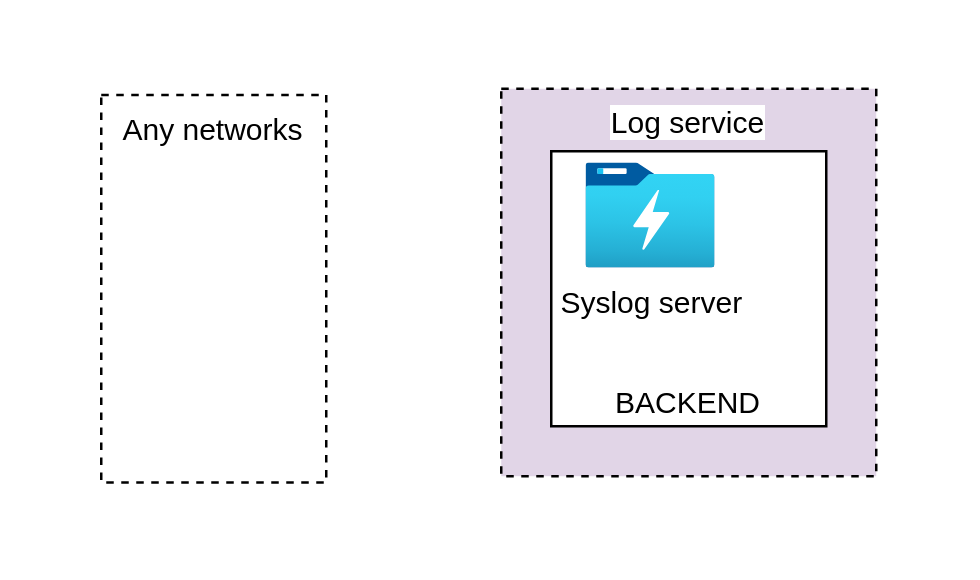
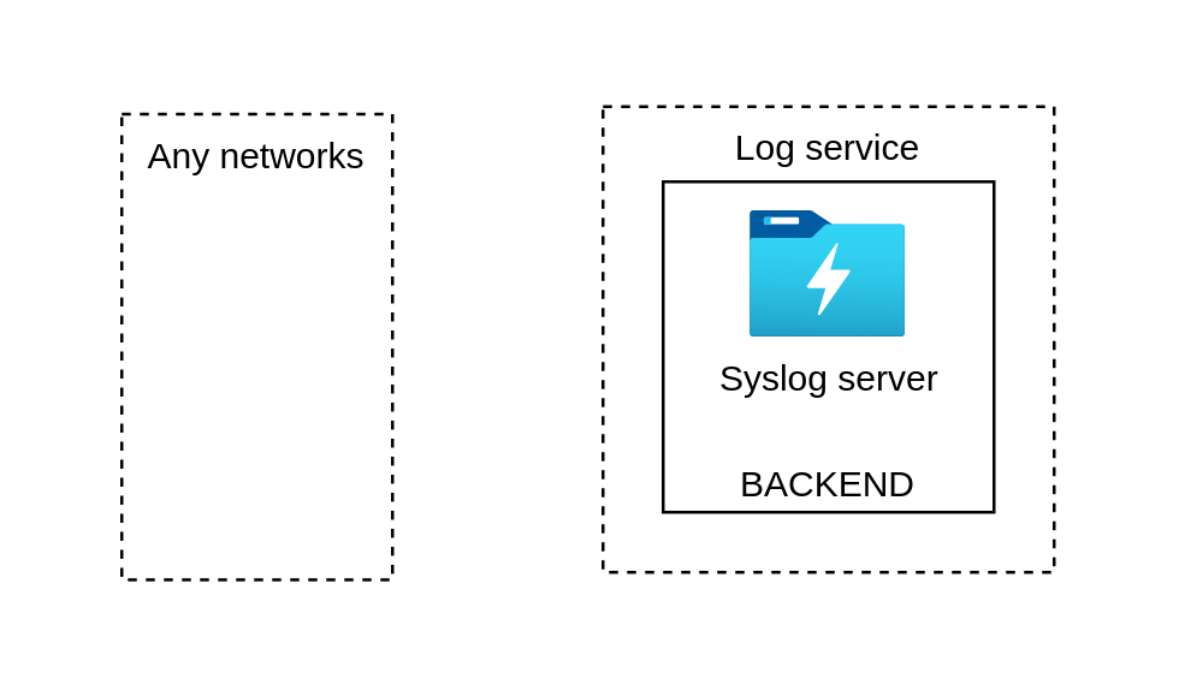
- <mxCell id="4" value="Log service" style="whiteSpace=wrap;html=1;labelBackgroundColor=#FFFFFF;sketch=0;align=center;verticalAlign=top;dashed=1;fillColor=#e1d5e7;" vertex="1" parent="1"><mxGeometry x="200" y="35" width="150" height="155" as="geometry" /></mxCell>
+ <mxCell id="4" value="Log service" style="whiteSpace=wrap;html=1;labelBackgroundColor=#FFFFFF;sketch=0;align=center;verticalAlign=top;dashed=1;" vertex="1" parent="1"><mxGeometry x="200" y="35" width="150" height="155" as="geometry" /></mxCell>
- <mxCell id="6" value="Syslog server" style="aspect=fixed;html=1;points=[];align=center;image;fontSize=12;image=img/lib/azure2/storage/Data_Lake_Storage_Gen1.svg;dashed=1;" vertex="1" parent="1"><mxGeometry x="234.16" y="65" width="51.69" height="42" as="geometry" /></mxCell>
+ <mxCell id="6" value="Syslog server" style="aspect=fixed;html=1;points=[];align=center;image;fontSize=12;image=img/lib/azure2/storage/Data_Lake_Storage_Gen1.svg;dashed=1;" vertex="1" parent="1"><mxGeometry x="249.16" y="70" width="51.69" height="42" as="geometry" /></mxCell>
